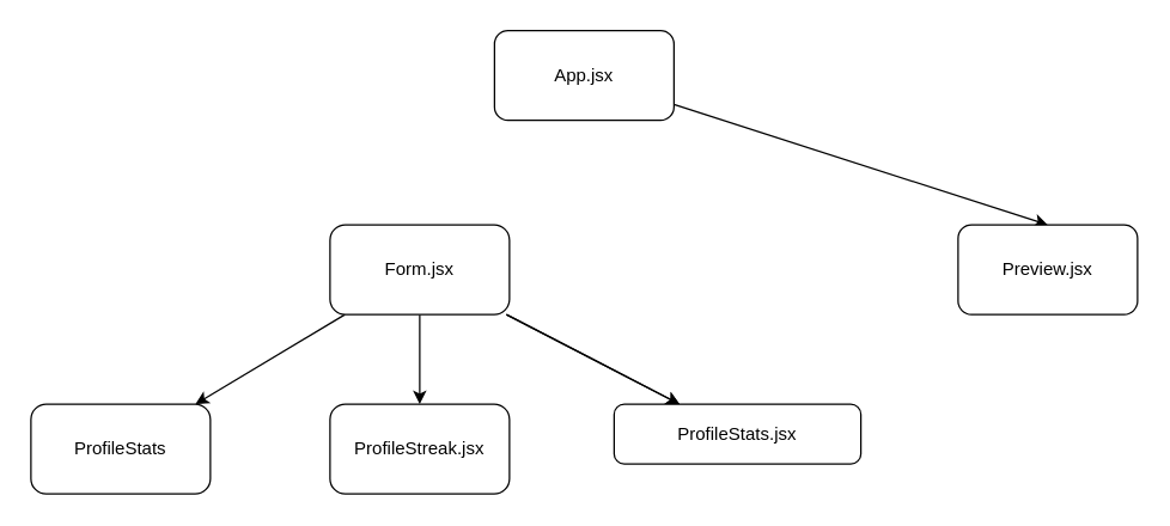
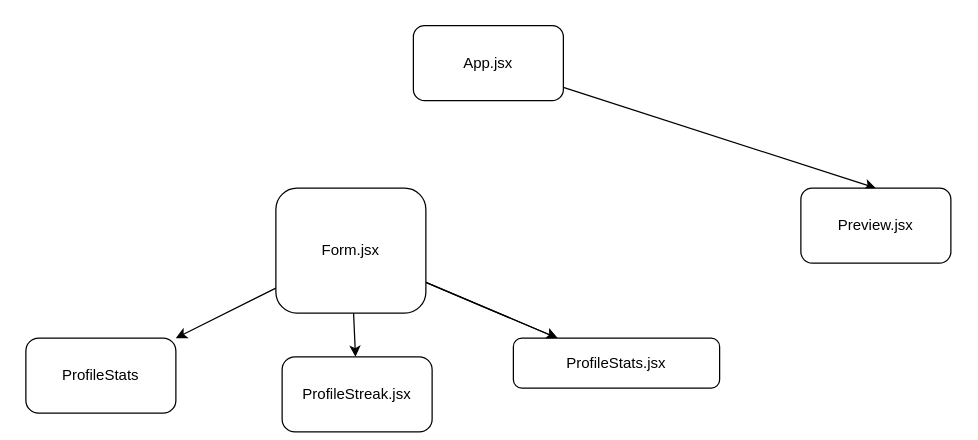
- <mxCell id="8" value="Form.jsx&lt;br&gt;" style="rounded=1;whiteSpace=wrap;html=1;arcSize=17;" vertex="1" parent="1"><mxGeometry x="220" y="150" width="120" height="60" as="geometry" /></mxCell>
+ <mxCell id="8" value="Form.jsx&lt;br&gt;" style="rounded=1;whiteSpace=wrap;html=1;arcSize=17;" vertex="1" parent="1"><mxGeometry x="220" y="150" width="120" height="100" as="geometry" /></mxCell>
- <mxCell id="12" value="ProfileStreak.jsx" style="rounded=1;whiteSpace=wrap;html=1;arcSize=17;" vertex="1" parent="1"><mxGeometry x="220" y="270" width="120" height="60" as="geometry" /></mxCell>
+ <mxCell id="12" value="ProfileStreak.jsx" style="rounded=1;whiteSpace=wrap;html=1;arcSize=17;" vertex="1" parent="1"><mxGeometry x="225" y="285" width="120" height="60" as="geometry" /></mxCell>
